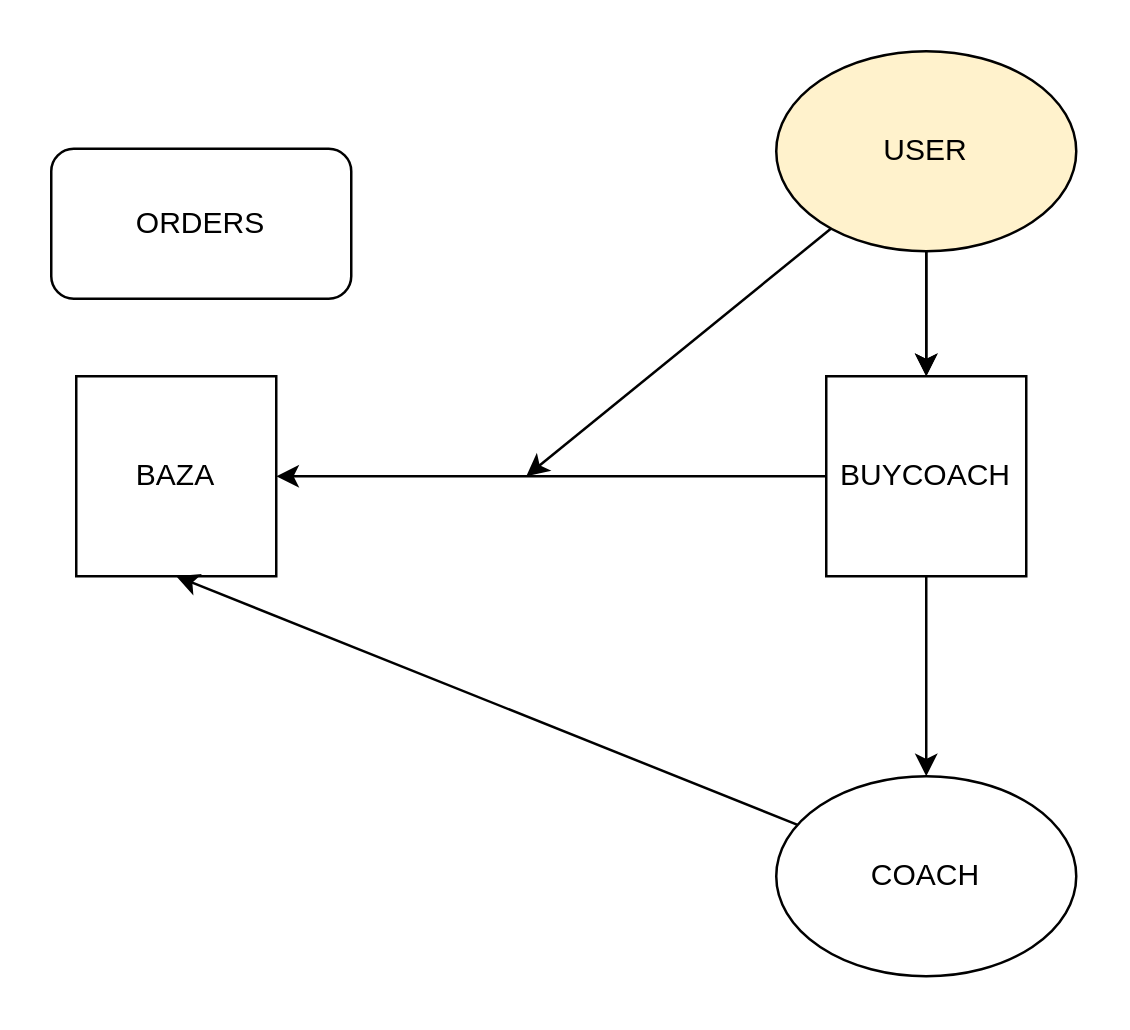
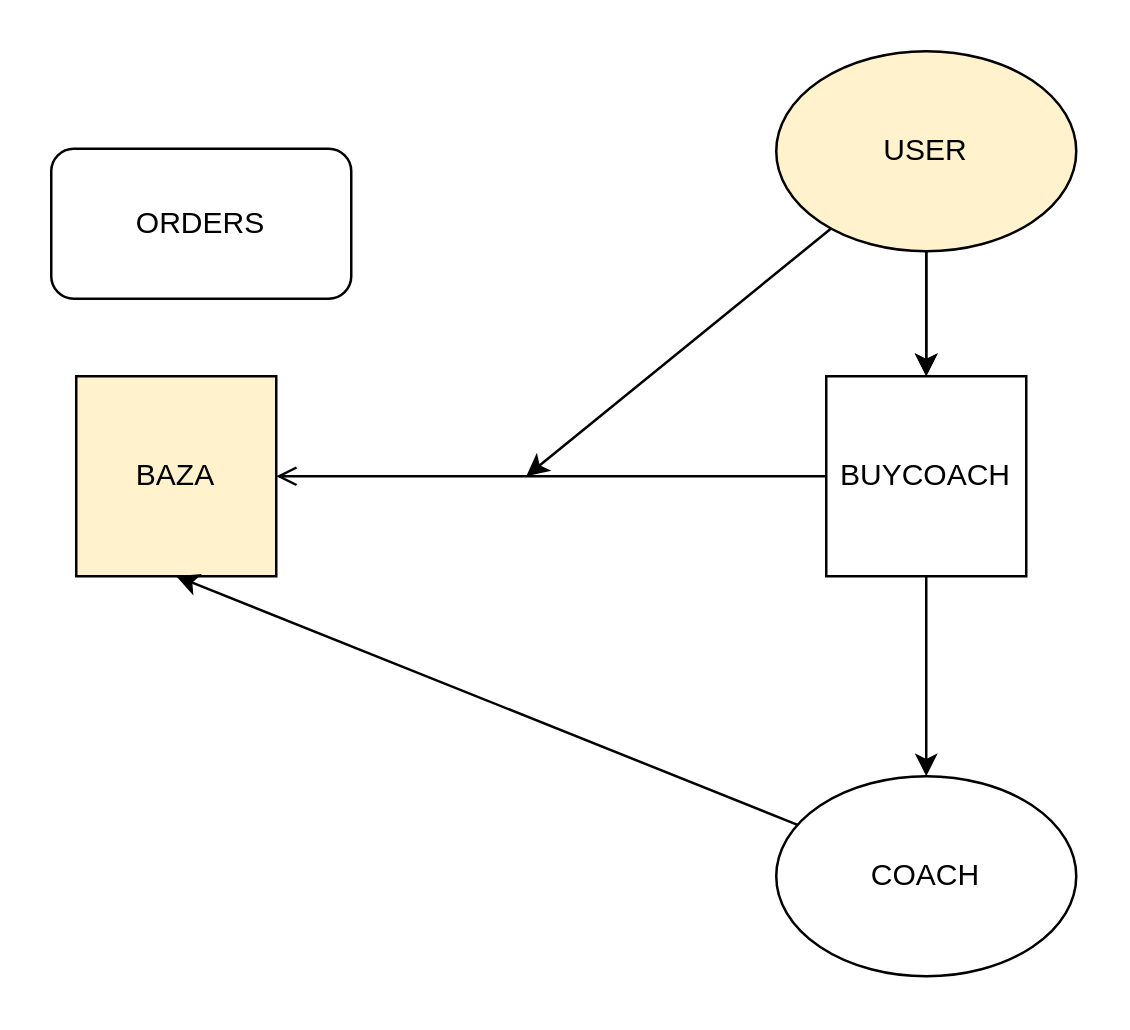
- <mxCell id="2" value="BAZA" style="whiteSpace=wrap;html=1;aspect=fixed;" parent="1" vertex="1"><mxGeometry x="30" y="150" width="80" height="80" as="geometry" /></mxCell>
+ <mxCell id="2" value="BAZA" style="whiteSpace=wrap;html=1;aspect=fixed;fillColor=#fff2cc;" parent="1" vertex="1"><mxGeometry x="30" y="150" width="80" height="80" as="geometry" /></mxCell>
- <mxCell id="10" style="edgeStyle=none;html=1;" parent="1" source="11" target="2" edge="1"><mxGeometry relative="1" as="geometry" /></mxCell>
+ <mxCell id="10" style="edgeStyle=none;html=1;endArrow=open;" parent="1" source="11" target="2" edge="1"><mxGeometry relative="1" as="geometry" /></mxCell>
